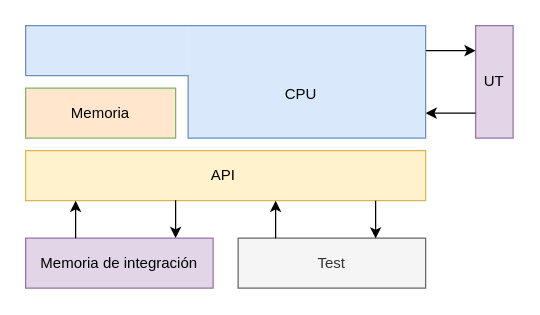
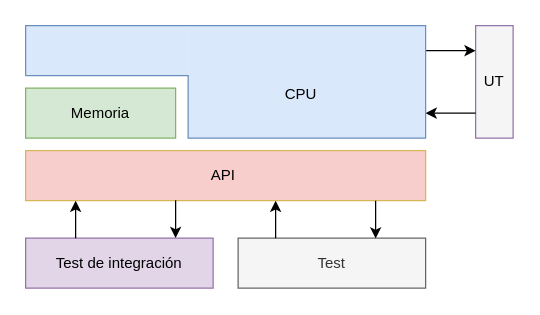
- <mxCell id="6" value="UT" style="rounded=0;whiteSpace=wrap;html=1;fillColor=#e1d5e7;strokeColor=#9673a6;" vertex="1" parent="1"><mxGeometry x="380" y="20" width="30" height="90" as="geometry" /></mxCell>
+ <mxCell id="6" value="UT" style="rounded=0;whiteSpace=wrap;html=1;fillColor=#f5f5f5;strokeColor=#9673a6;" vertex="1" parent="1"><mxGeometry x="380" y="20" width="30" height="90" as="geometry" /></mxCell>
- <mxCell id="3" value="Memoria" style="rounded=0;whiteSpace=wrap;html=1;fillColor=#ffe6cc;strokeColor=#82b366;" parent="1" vertex="1"><mxGeometry x="20" y="70" width="120" height="40" as="geometry" /></mxCell>
+ <mxCell id="3" value="Memoria" style="rounded=0;whiteSpace=wrap;html=1;fillColor=#d5e8d4;strokeColor=#82b366;" parent="1" vertex="1"><mxGeometry x="20" y="70" width="120" height="40" as="geometry" /></mxCell>
- <mxCell id="2" value="API&amp;nbsp;" style="rounded=0;whiteSpace=wrap;html=1;fillColor=#fff2cc;strokeColor=#d6b656;" parent="1" vertex="1"><mxGeometry x="20" y="120" width="320" height="40" as="geometry" /></mxCell>
+ <mxCell id="2" value="API&amp;nbsp;" style="rounded=0;whiteSpace=wrap;html=1;fillColor=#f8cecc;strokeColor=#d6b656;" parent="1" vertex="1"><mxGeometry x="20" y="120" width="320" height="40" as="geometry" /></mxCell>
- <mxCell id="4" value="Memoria de integración" style="rounded=0;whiteSpace=wrap;html=1;fillColor=#e1d5e7;strokeColor=#9673a6;" vertex="1" parent="1"><mxGeometry x="20" y="190" width="150" height="40" as="geometry" /></mxCell>
+ <mxCell id="4" value="Test de integración" style="rounded=0;whiteSpace=wrap;html=1;fillColor=#e1d5e7;strokeColor=#9673a6;" vertex="1" parent="1"><mxGeometry x="20" y="190" width="150" height="40" as="geometry" /></mxCell>
